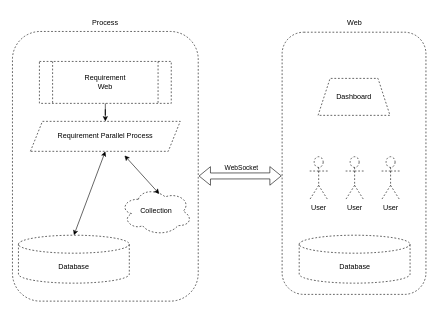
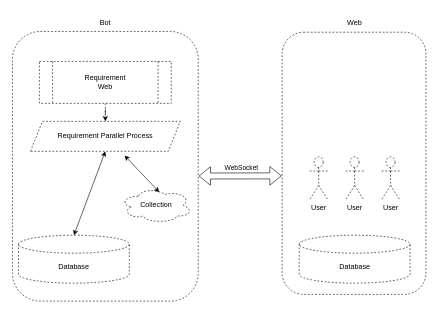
- <mxCell id="4" value="Process" style="text;html=1;strokeColor=none;fillColor=none;align=center;verticalAlign=middle;whiteSpace=wrap;rounded=0;" vertex="1" parent="2"><mxGeometry x="125" width="60" height="30" as="geometry" /></mxCell>
+ <mxCell id="4" value="Bot" style="text;html=1;strokeColor=none;fillColor=none;align=center;verticalAlign=middle;whiteSpace=wrap;rounded=0;" vertex="1" parent="2"><mxGeometry x="125" width="60" height="30" as="geometry" /></mxCell>
- <mxCell id="15" value="Dashboard" style="shape=trapezoid;perimeter=trapezoidPerimeter;whiteSpace=wrap;html=1;fixedSize=1;dashed=1;strokeColor=#000000;fillColor=none;" vertex="1" parent="12"><mxGeometry x="60" y="108.33" width="120" height="61.67" as="geometry" /></mxCell>
- <mxCell id="8" value="" style="edgeStyle=orthogonalEdgeStyle;rounded=0;orthogonalLoop=1;jettySize=auto;html=1;" edge="1" parent="2" source="5" target="7"><mxGeometry relative="1" as="geometry" /></mxCell>
+ <mxCell id="8" value="" style="edgeStyle=orthogonalEdgeStyle;rounded=0;orthogonalLoop=1;jettySize=auto;html=1;dashed=1;" edge="1" parent="2" source="5" target="7"><mxGeometry relative="1" as="geometry" /></mxCell>
- <mxCell id="10" value="Collection" style="ellipse;shape=cloud;whiteSpace=wrap;html=1;dashed=1;strokeColor=#000000;fillColor=none;" vertex="1" parent="2"><mxGeometry x="180" y="290" width="120" height="80" as="geometry" /></mxCell>
+ <mxCell id="10" value="Collection" style="ellipse;shape=cloud;whiteSpace=wrap;html=1;dashed=1;strokeColor=#000000;fillColor=none;" vertex="1" parent="2"><mxGeometry x="180" y="290" width="120" height="60" as="geometry" /></mxCell>
